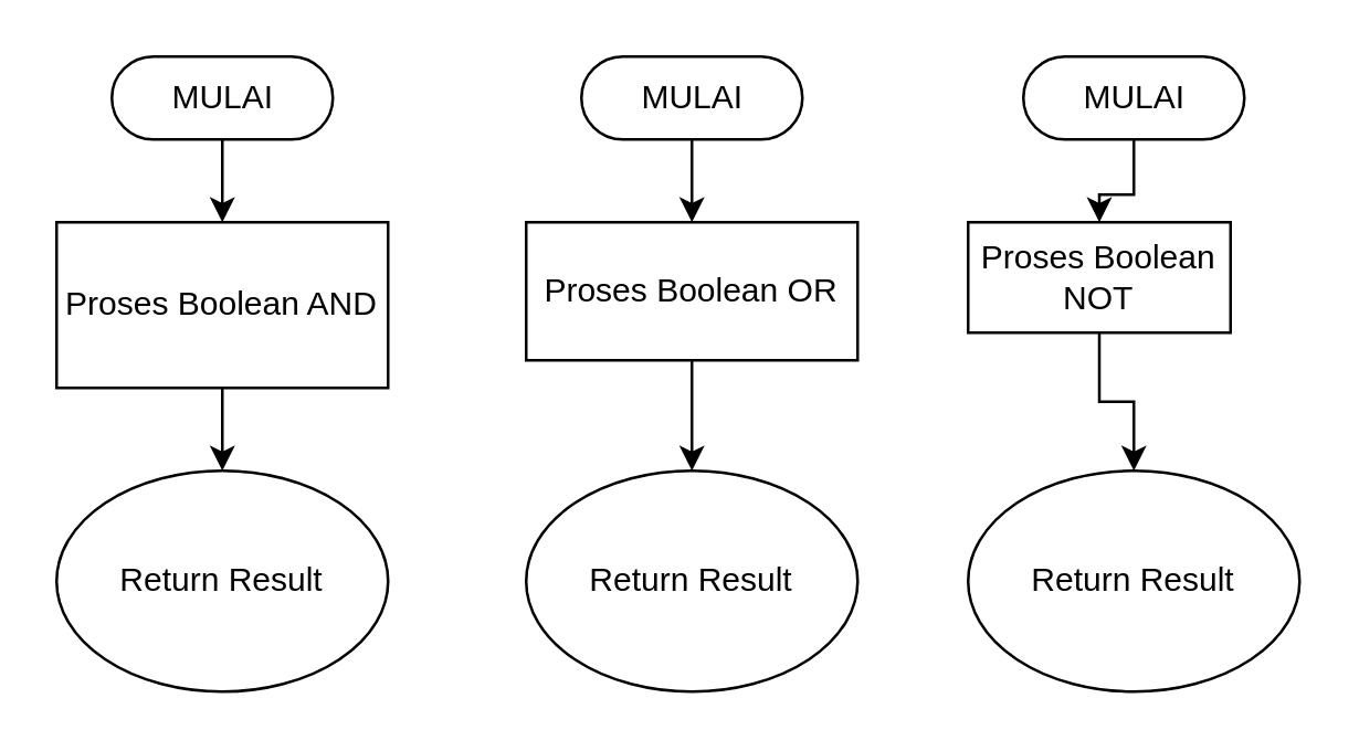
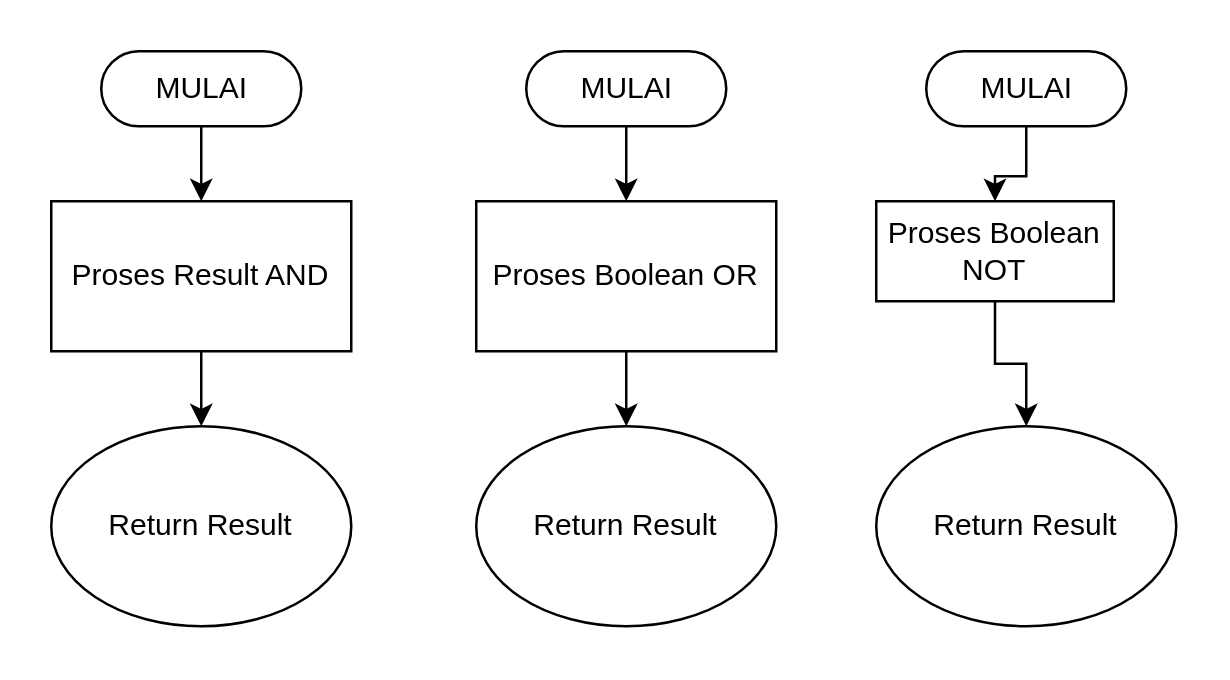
- <mxCell id="10" value="Proses Boolean OR" style="rounded=0;whiteSpace=wrap;html=1;" vertex="1" parent="1"><mxGeometry x="190" y="80" width="120" height="50" as="geometry" /></mxCell>
+ <mxCell id="10" value="Proses Boolean OR" style="rounded=0;whiteSpace=wrap;html=1;" vertex="1" parent="1"><mxGeometry x="190" y="80" width="120" height="60" as="geometry" /></mxCell>
- <mxCell id="5" value="Proses Boolean AND" style="rounded=0;whiteSpace=wrap;html=1;" vertex="1" parent="1"><mxGeometry x="20" y="80" width="120" height="60" as="geometry" /></mxCell>
+ <mxCell id="5" value="Proses Result AND" style="rounded=0;whiteSpace=wrap;html=1;" vertex="1" parent="1"><mxGeometry x="20" y="80" width="120" height="60" as="geometry" /></mxCell>
